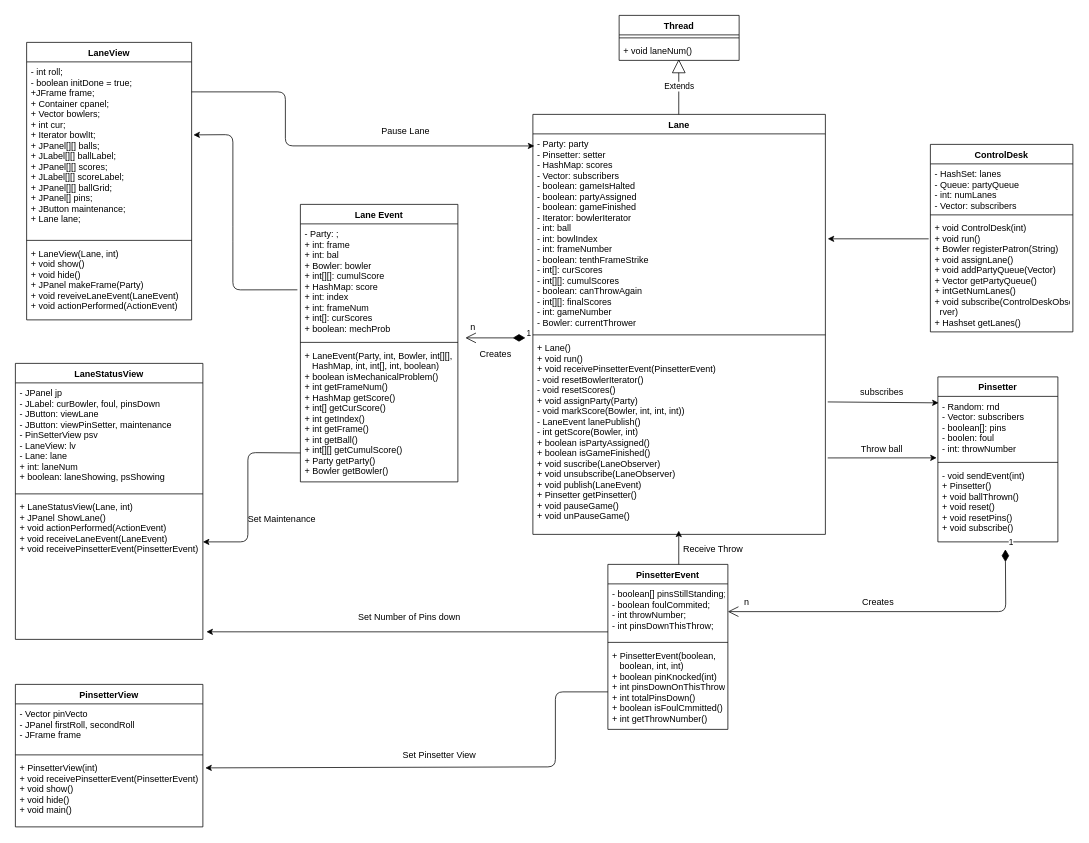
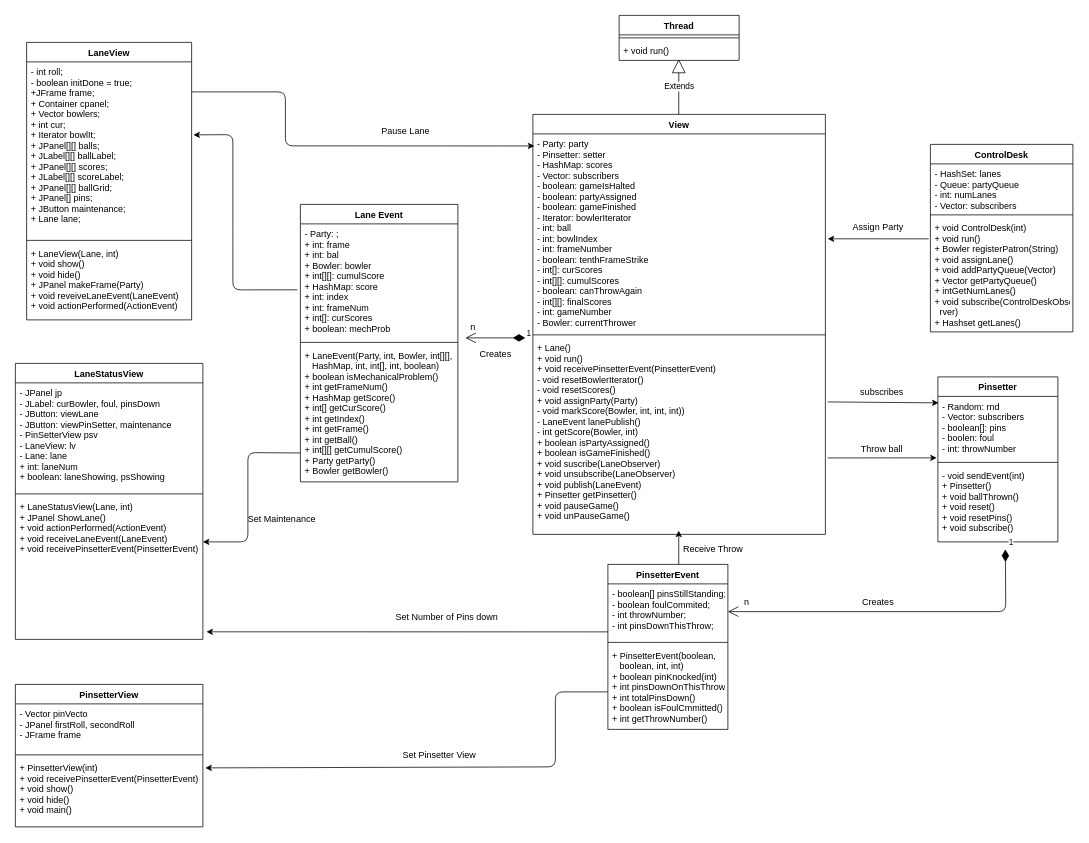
- <mxCell id="10" value="+ void laneNum()" style="text;strokeColor=none;fillColor=none;align=left;verticalAlign=top;spacingLeft=4;spacingRight=4;overflow=hidden;rotatable=0;points=[[0,0.5],[1,0.5]];portConstraint=eastwest;" vertex="1" parent="8"><mxGeometry y="34" width="160" height="26" as="geometry" /></mxCell>
+ <mxCell id="10" value="+ void run()" style="text;strokeColor=none;fillColor=none;align=left;verticalAlign=top;spacingLeft=4;spacingRight=4;overflow=hidden;rotatable=0;points=[[0,0.5],[1,0.5]];portConstraint=eastwest;" vertex="1" parent="8"><mxGeometry y="34" width="160" height="26" as="geometry" /></mxCell>
- <mxCell id="2" value="Lane" style="swimlane;fontStyle=1;align=center;verticalAlign=top;childLayout=stackLayout;horizontal=1;startSize=26;horizontalStack=0;resizeParent=1;resizeParentMax=0;resizeLast=0;collapsible=1;marginBottom=0;" vertex="1" parent="1"><mxGeometry x="710" y="152" width="390" height="560" as="geometry" /></mxCell>
+ <mxCell id="2" value="View" style="swimlane;fontStyle=1;align=center;verticalAlign=top;childLayout=stackLayout;horizontal=1;startSize=26;horizontalStack=0;resizeParent=1;resizeParentMax=0;resizeLast=0;collapsible=1;marginBottom=0;" vertex="1" parent="1"><mxGeometry x="710" y="152" width="390" height="560" as="geometry" /></mxCell>
+ <mxCell id="16" value="Assign Party" style="text;html=1;align=center;verticalAlign=middle;resizable=0;points=[];autosize=1;" vertex="1" parent="1"><mxGeometry x="1130" y="292" width="80" height="20" as="geometry" /></mxCell>
- <mxCell id="27" value="Set Number of Pins down" style="text;html=1;align=center;verticalAlign=middle;resizable=0;points=[];autosize=1;" vertex="1" parent="1"><mxGeometry x="470" y="812" width="150" height="20" as="geometry" /></mxCell>
+ <mxCell id="27" value="Set Number of Pins down" style="text;html=1;align=center;verticalAlign=middle;resizable=0;points=[];autosize=1;" vertex="1" parent="1"><mxGeometry x="520" y="812" width="150" height="20" as="geometry" /></mxCell>
